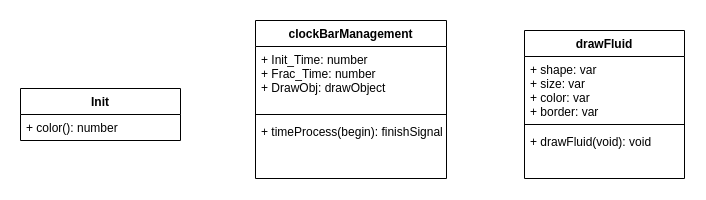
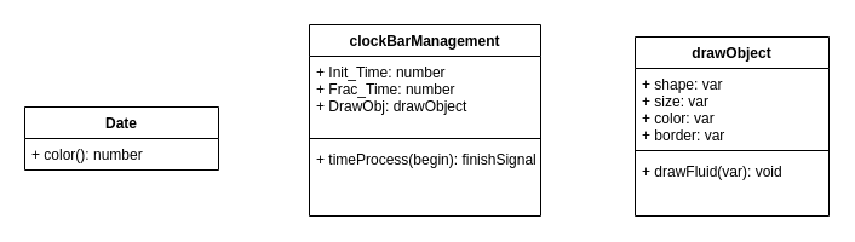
- <mxCell id="8" value="drawFluid" style="swimlane;fontStyle=1;align=center;verticalAlign=top;childLayout=stackLayout;horizontal=1;startSize=26;horizontalStack=0;resizeParent=1;resizeParentMax=0;resizeLast=0;collapsible=1;marginBottom=0;" parent="1" vertex="1"><mxGeometry x="524" y="30" width="160" height="148" as="geometry" /></mxCell>
+ <mxCell id="8" value="drawObject" style="swimlane;fontStyle=1;align=center;verticalAlign=top;childLayout=stackLayout;horizontal=1;startSize=26;horizontalStack=0;resizeParent=1;resizeParentMax=0;resizeLast=0;collapsible=1;marginBottom=0;" parent="1" vertex="1"><mxGeometry x="524" y="30" width="160" height="148" as="geometry" /></mxCell>
- <mxCell id="2" value="Init" style="swimlane;fontStyle=1;align=center;verticalAlign=top;childLayout=stackLayout;horizontal=1;startSize=26;horizontalStack=0;resizeParent=1;resizeParentMax=0;resizeLast=0;collapsible=1;marginBottom=0;" parent="1" vertex="1"><mxGeometry x="20" y="88" width="160" height="52" as="geometry" /></mxCell>
+ <mxCell id="2" value="Date" style="swimlane;fontStyle=1;align=center;verticalAlign=top;childLayout=stackLayout;horizontal=1;startSize=26;horizontalStack=0;resizeParent=1;resizeParentMax=0;resizeLast=0;collapsible=1;marginBottom=0;" parent="1" vertex="1"><mxGeometry x="20" y="88" width="160" height="52" as="geometry" /></mxCell>
- <mxCell id="11" value="+ drawFluid(void): void" style="text;strokeColor=none;fillColor=none;align=left;verticalAlign=top;spacingLeft=4;spacingRight=4;overflow=hidden;rotatable=0;points=[[0,0.5],[1,0.5]];portConstraint=eastwest;" parent="8" vertex="1"><mxGeometry y="98" width="160" height="50" as="geometry" /></mxCell>
+ <mxCell id="11" value="+ drawFluid(var): void" style="text;strokeColor=none;fillColor=none;align=left;verticalAlign=top;spacingLeft=4;spacingRight=4;overflow=hidden;rotatable=0;points=[[0,0.5],[1,0.5]];portConstraint=eastwest;" parent="8" vertex="1"><mxGeometry y="98" width="160" height="50" as="geometry" /></mxCell>
